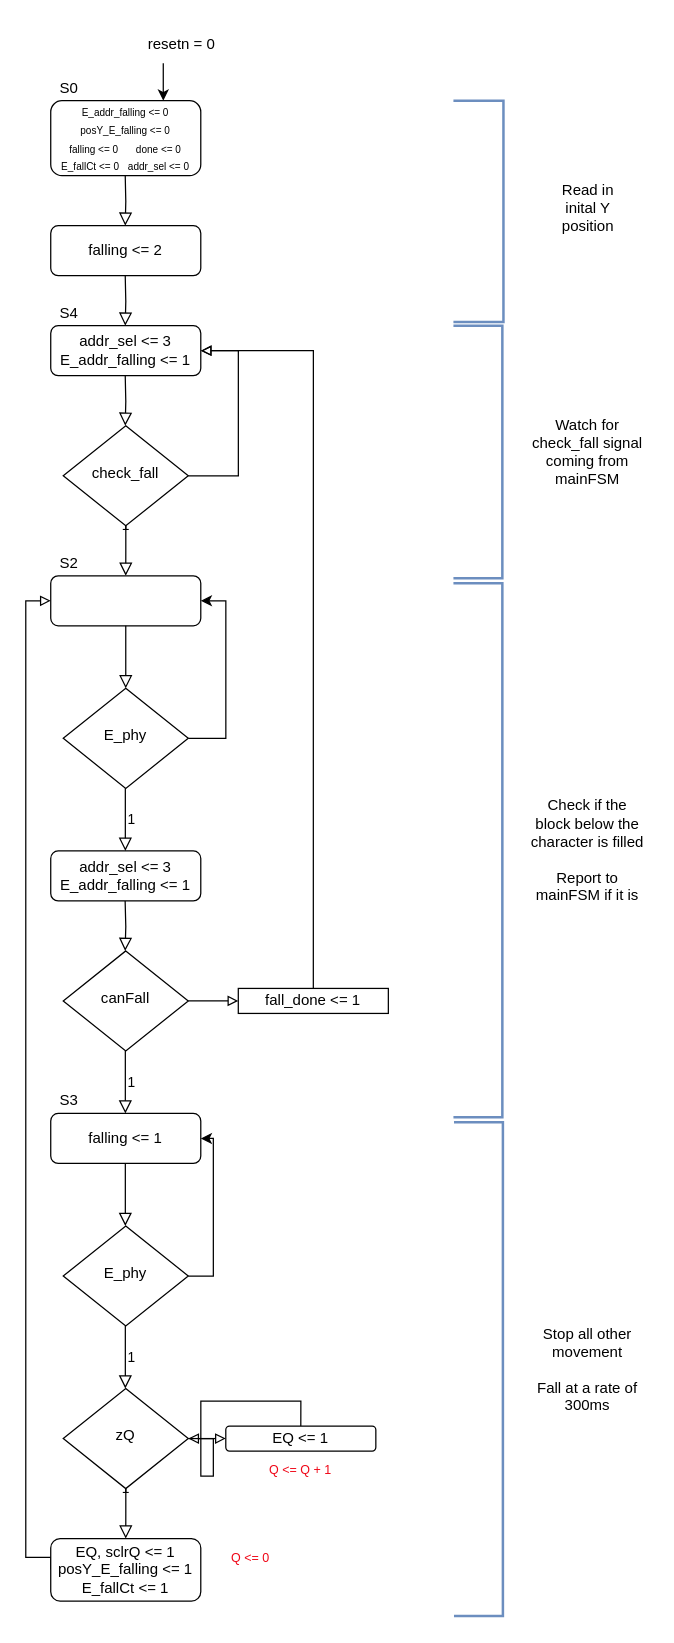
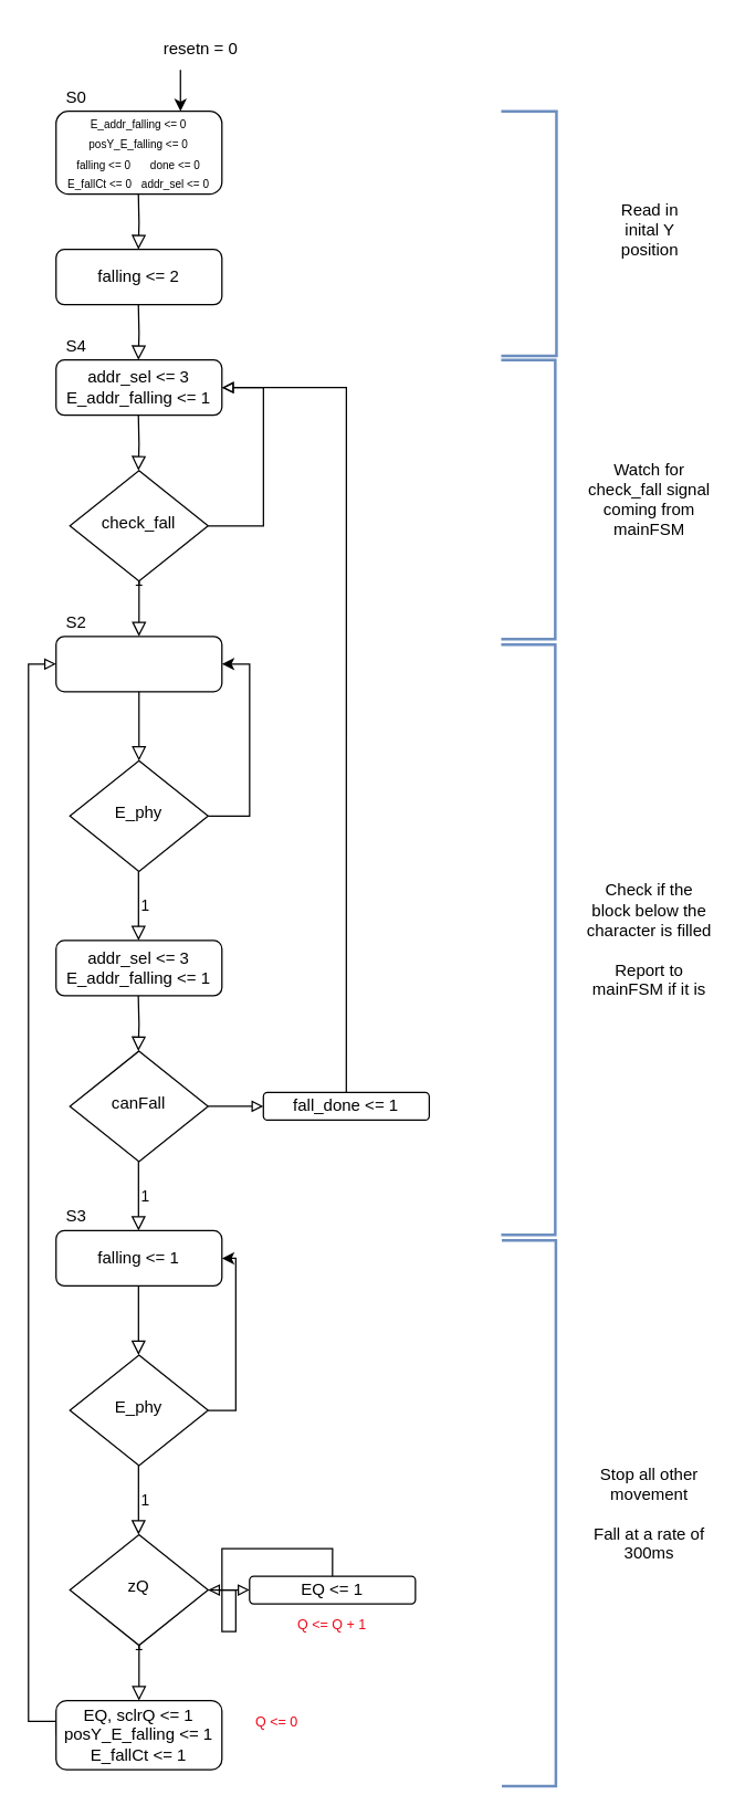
- <mxCell id="15" value="fall_done &amp;lt;= 1" style="whiteSpace=wrap;html=1;fontSize=12;glass=0;strokeWidth=1;shadow=0;rounded=0;" parent="1" vertex="1"><mxGeometry x="190.06" y="790" width="120" height="20" as="geometry" /></mxCell>
+ <mxCell id="15" value="fall_done &amp;lt;= 1" style="rounded=1;whiteSpace=wrap;html=1;fontSize=12;glass=0;strokeWidth=1;shadow=0;" parent="1" vertex="1"><mxGeometry x="190.06" y="790" width="120" height="20" as="geometry" /></mxCell>
